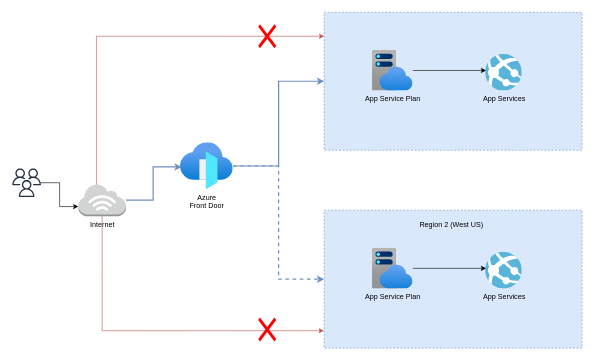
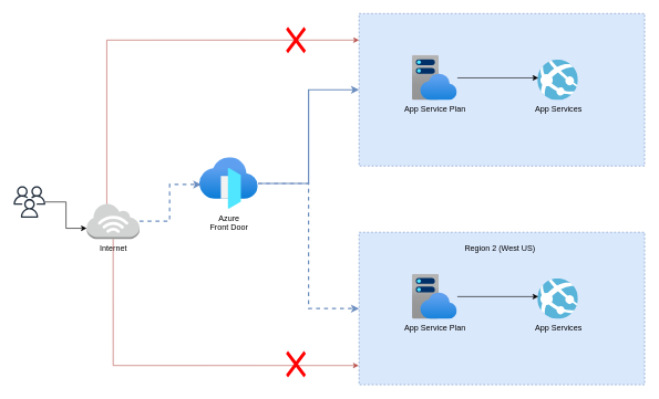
- <mxCell id="21" style="edgeStyle=orthogonalEdgeStyle;rounded=0;orthogonalLoop=1;jettySize=auto;html=1;entryX=0.027;entryY=0.522;entryDx=0;entryDy=0;entryPerimeter=0;fillColor=#dae8fc;strokeColor=#6c8ebf;strokeWidth=2;" edge="1" parent="1" source="14" target="13"><mxGeometry relative="1" as="geometry" /></mxCell>
+ <mxCell id="21" style="edgeStyle=orthogonalEdgeStyle;rounded=0;orthogonalLoop=1;jettySize=auto;html=1;entryX=0.027;entryY=0.522;entryDx=0;entryDy=0;entryPerimeter=0;fillColor=#dae8fc;strokeColor=#6c8ebf;strokeWidth=2;dashed=1;" edge="1" parent="1" source="14" target="13"><mxGeometry relative="1" as="geometry" /></mxCell>
